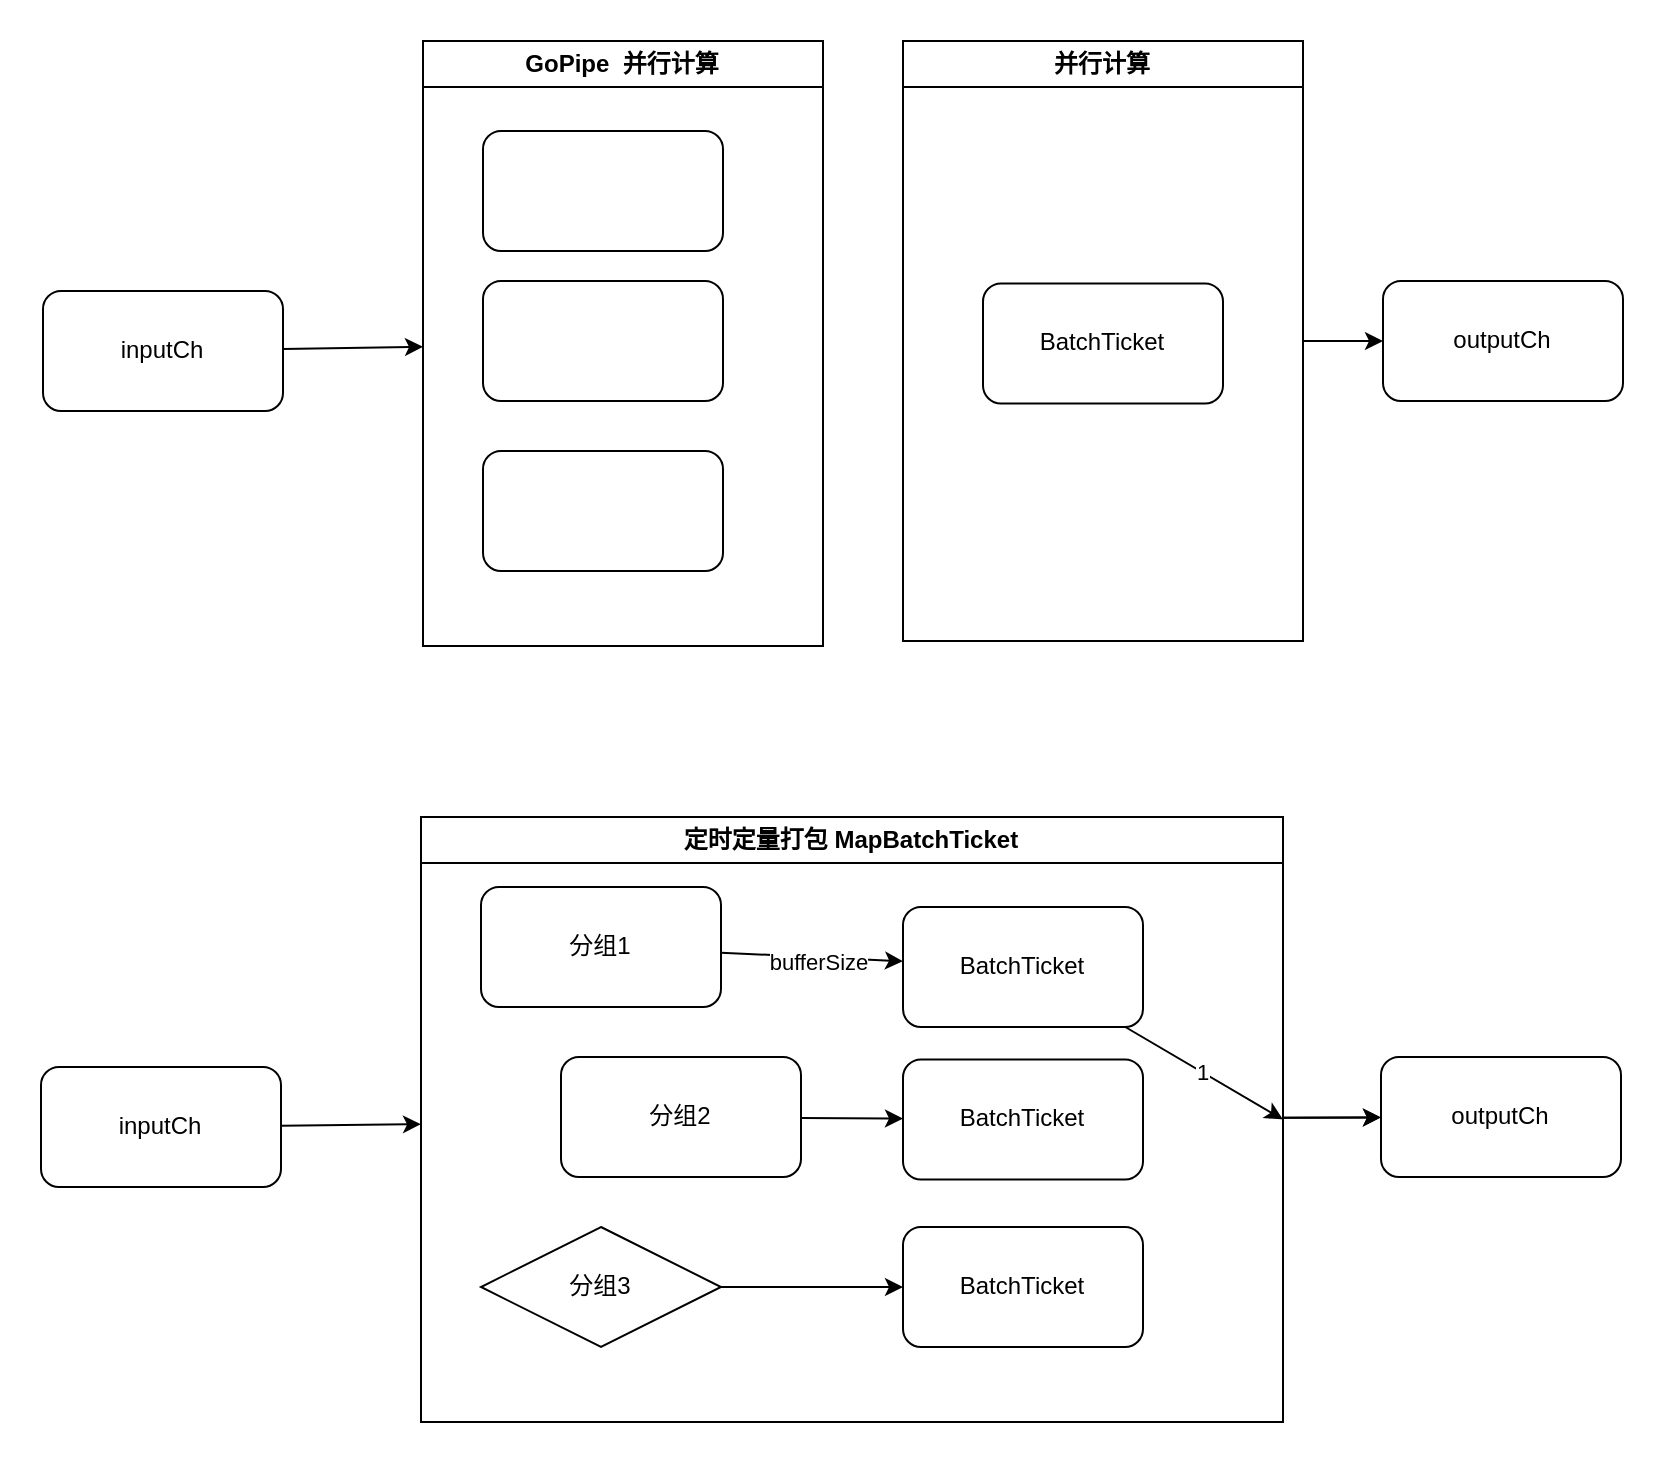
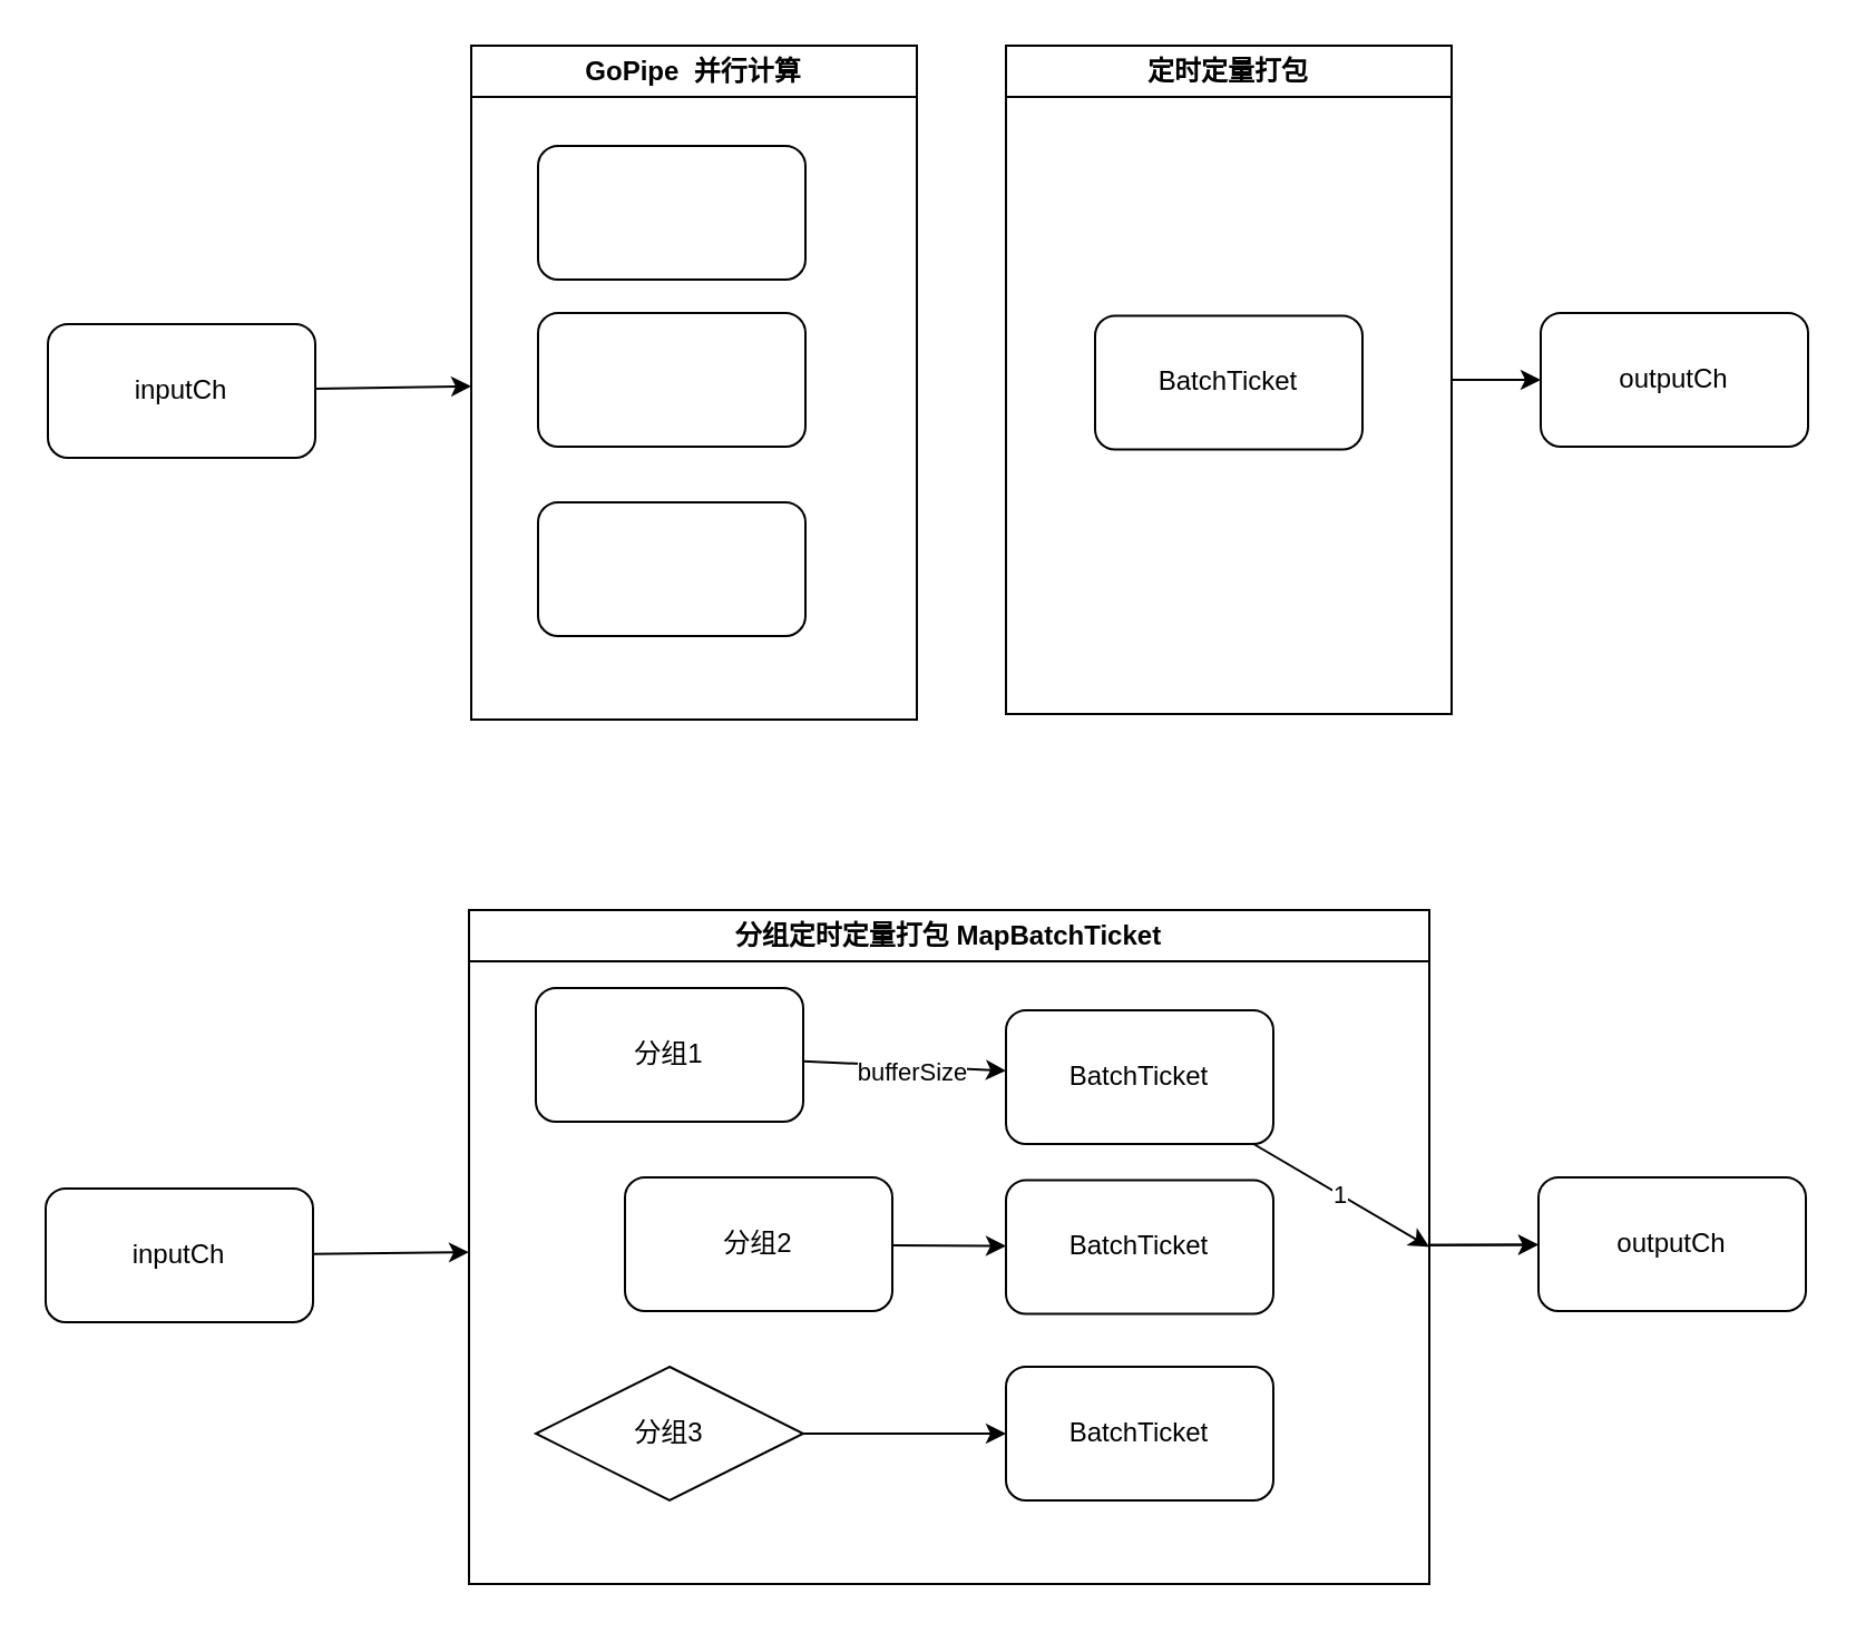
- <mxCell id="10" value="并行计算" style="swimlane;whiteSpace=wrap;html=1;" parent="1" vertex="1"><mxGeometry x="451" y="20" width="200" height="300" as="geometry" /></mxCell>
+ <mxCell id="10" value="定时定量打包" style="swimlane;whiteSpace=wrap;html=1;" parent="1" vertex="1"><mxGeometry x="451" y="20" width="200" height="300" as="geometry" /></mxCell>
- <mxCell id="15" value="定时定量打包 MapBatchTicket" style="swimlane;whiteSpace=wrap;html=1;" parent="1" vertex="1"><mxGeometry x="210" y="408" width="431" height="302.5" as="geometry" /></mxCell>
+ <mxCell id="15" value="分组定时定量打包 MapBatchTicket" style="swimlane;whiteSpace=wrap;html=1;" parent="1" vertex="1"><mxGeometry x="210" y="408" width="431" height="302.5" as="geometry" /></mxCell>
